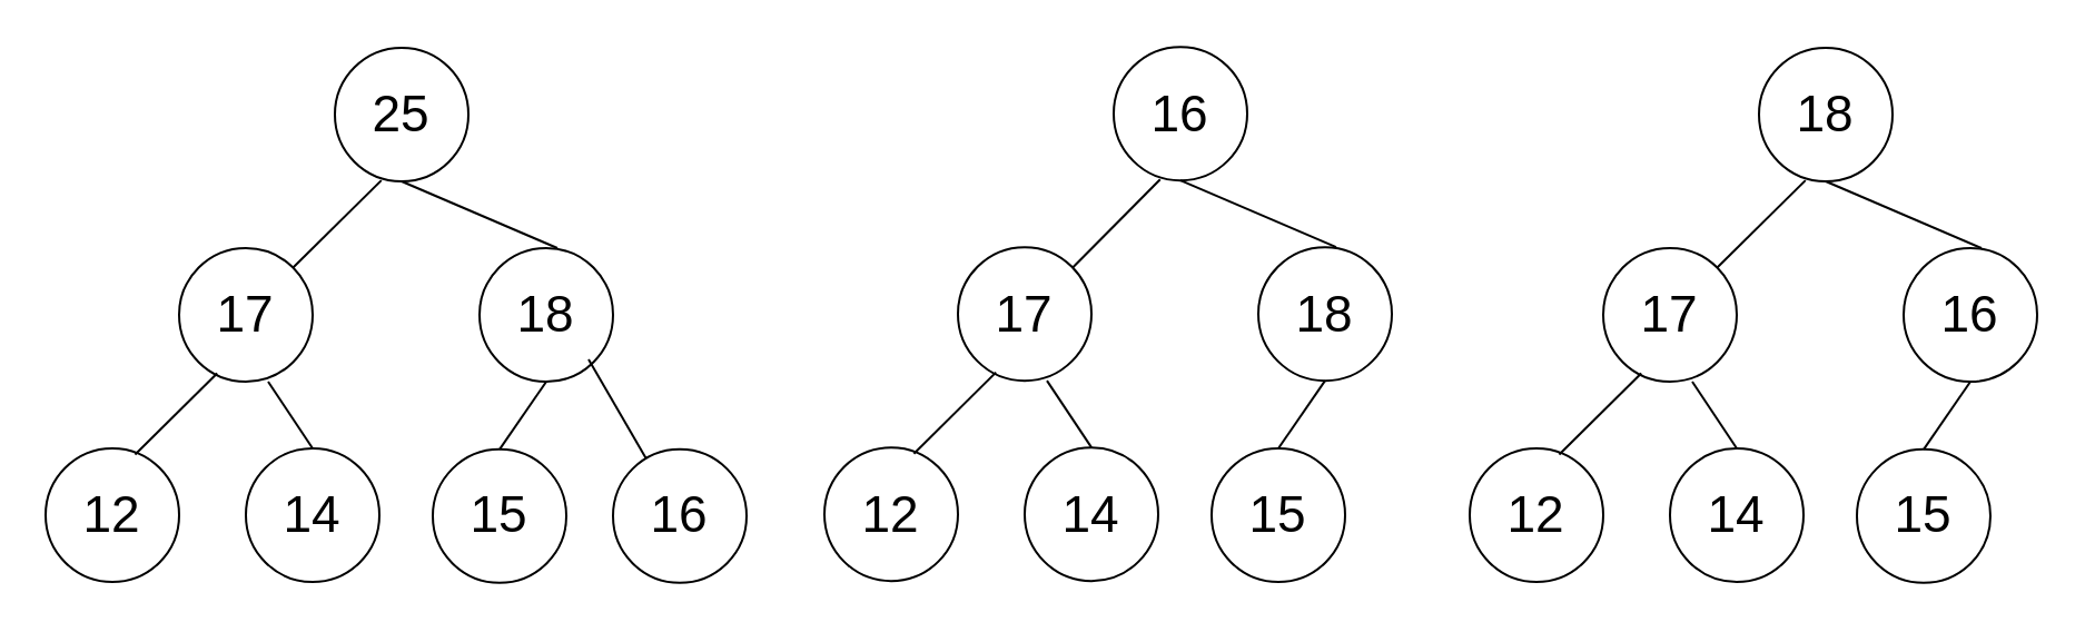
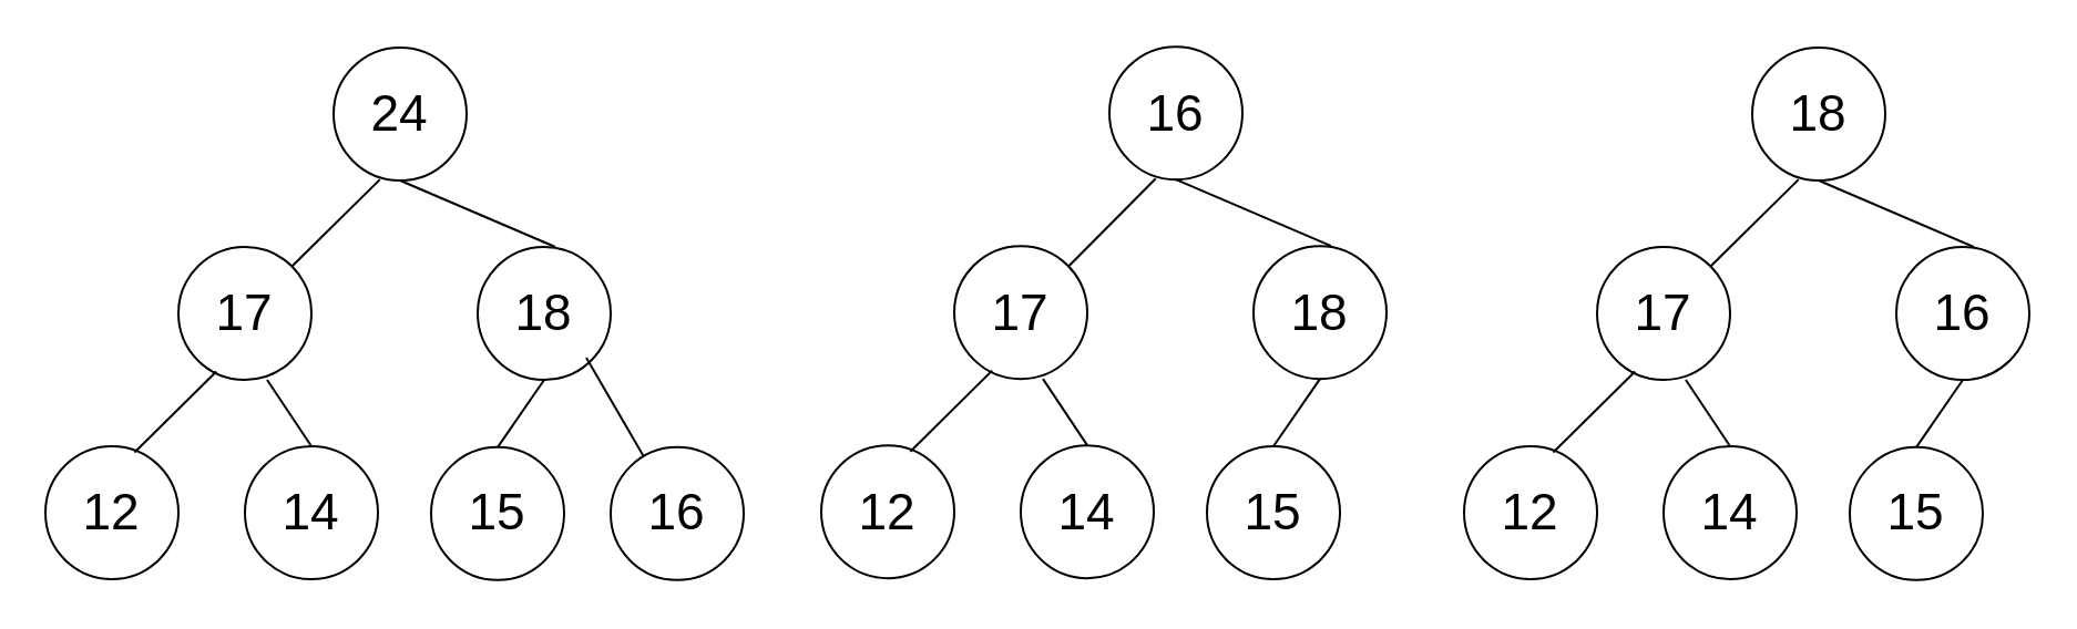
- <mxCell id="2" value="&lt;font style=&quot;font-size: 23px&quot;&gt;25&lt;/font&gt;" style="ellipse;whiteSpace=wrap;html=1;aspect=fixed;fontSize=12;" vertex="1" parent="1"><mxGeometry x="150" y="21" width="60" height="60" as="geometry" /></mxCell>
+ <mxCell id="2" value="&lt;font style=&quot;font-size: 23px&quot;&gt;24&lt;/font&gt;" style="ellipse;whiteSpace=wrap;html=1;aspect=fixed;fontSize=12;" vertex="1" parent="1"><mxGeometry x="150" y="21" width="60" height="60" as="geometry" /></mxCell>
